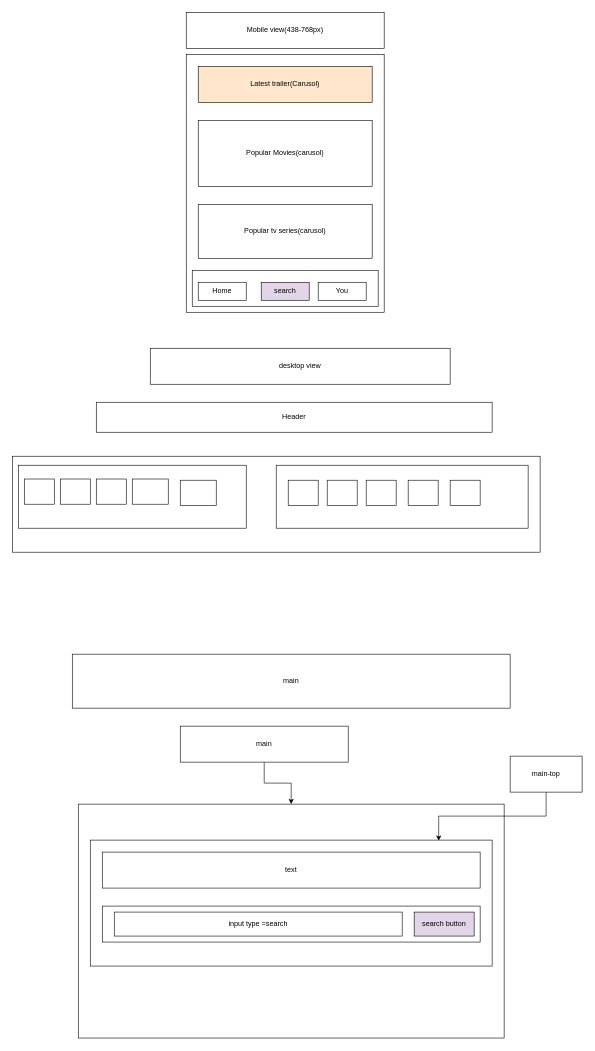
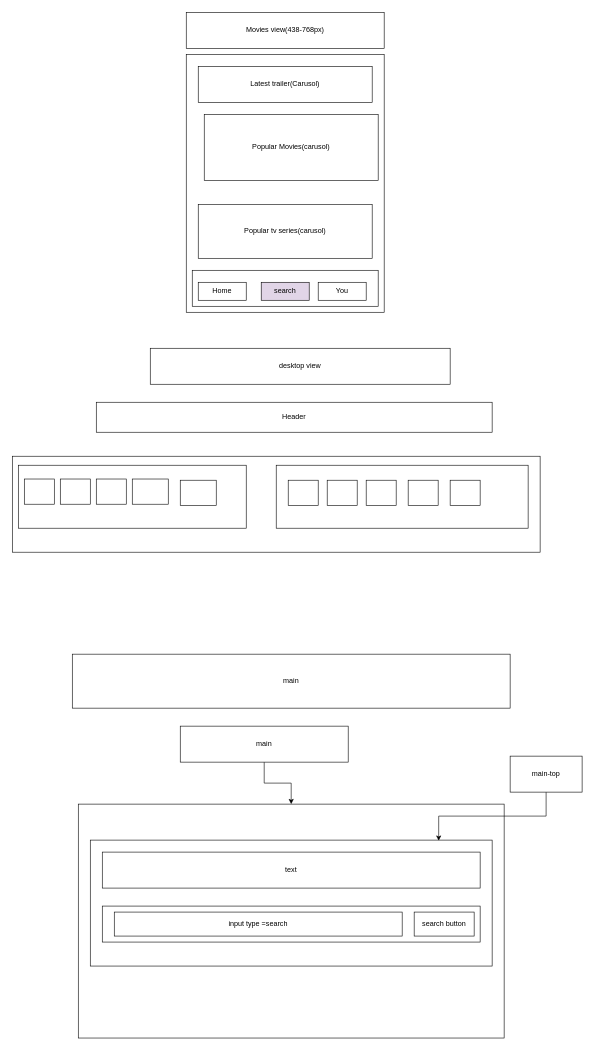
- <mxCell id="3" value="Mobile view(438-768px)" style="rounded=0;whiteSpace=wrap;html=1;" parent="1" vertex="1"><mxGeometry x="310" y="20" width="330" height="60" as="geometry" /></mxCell>
+ <mxCell id="3" value="Movies view(438-768px)" style="rounded=0;whiteSpace=wrap;html=1;" parent="1" vertex="1"><mxGeometry x="310" y="20" width="330" height="60" as="geometry" /></mxCell>
- <mxCell id="4" value="Latest trailer(Carusol)" style="rounded=0;whiteSpace=wrap;html=1;fillColor=#ffe6cc;" parent="1" vertex="1"><mxGeometry x="330" y="110" width="290" height="60" as="geometry" /></mxCell>
+ <mxCell id="4" value="Latest trailer(Carusol)" style="rounded=0;whiteSpace=wrap;html=1;" parent="1" vertex="1"><mxGeometry x="330" y="110" width="290" height="60" as="geometry" /></mxCell>
- <mxCell id="9" value="Popular Movies(carusol)" style="rounded=0;whiteSpace=wrap;html=1;" parent="1" vertex="1"><mxGeometry x="330" y="200" width="290" height="110" as="geometry" /></mxCell>
+ <mxCell id="9" value="Popular Movies(carusol)" style="rounded=0;whiteSpace=wrap;html=1;" parent="1" vertex="1"><mxGeometry x="340" y="190" width="290" height="110" as="geometry" /></mxCell>
- <mxCell id="23" value="search button" style="rounded=0;whiteSpace=wrap;html=1;fillColor=#e1d5e7;" vertex="1" parent="1"><mxGeometry x="690" y="1520" width="100" height="40" as="geometry" /></mxCell>
+ <mxCell id="23" value="search button" style="rounded=0;whiteSpace=wrap;html=1;" vertex="1" parent="1"><mxGeometry x="690" y="1520" width="100" height="40" as="geometry" /></mxCell>
